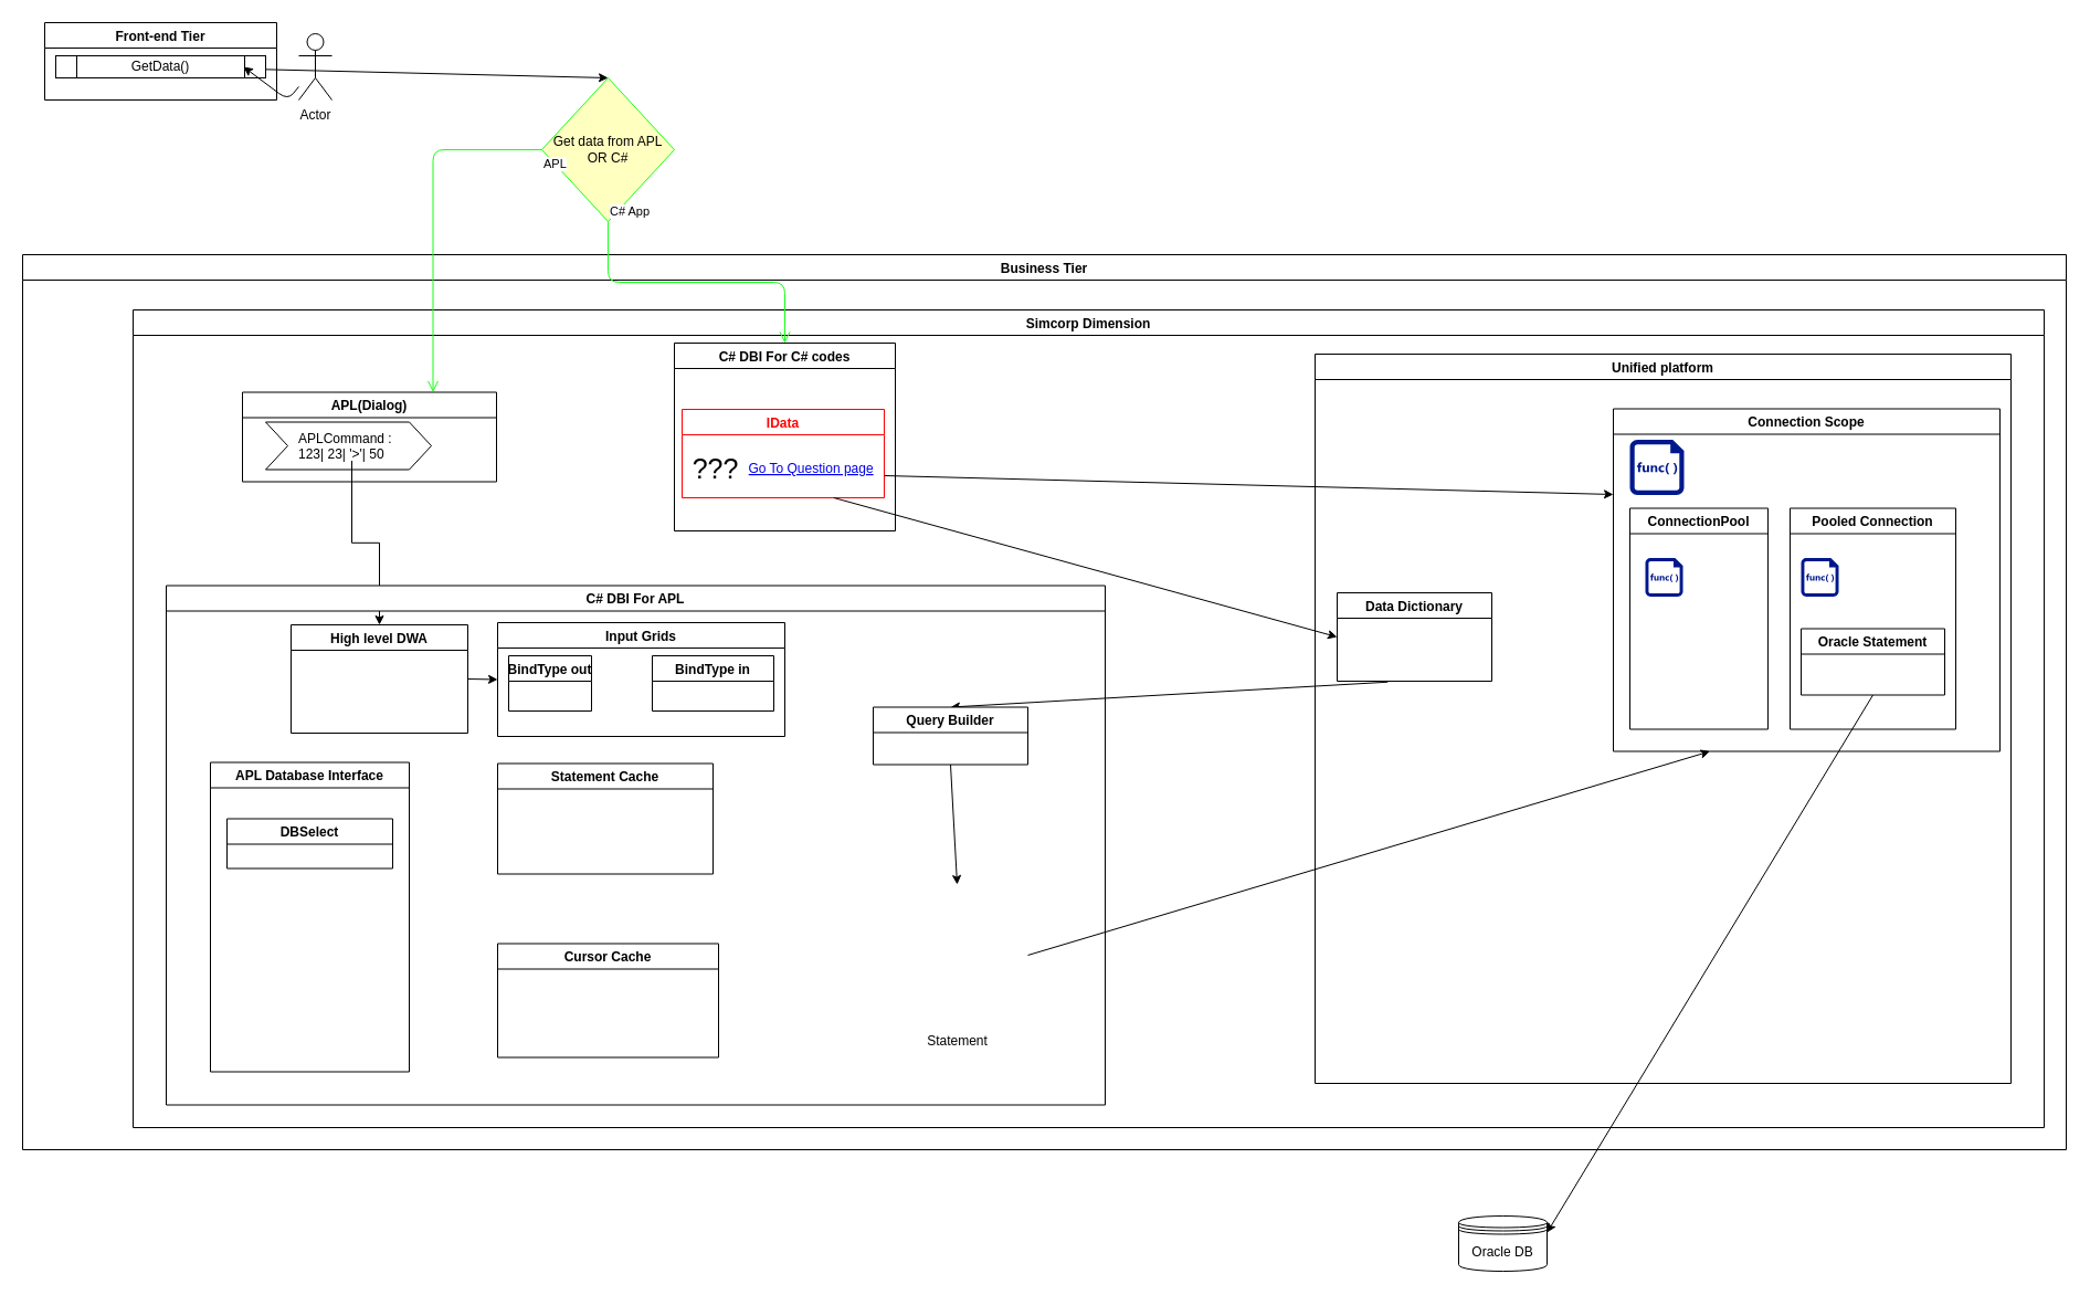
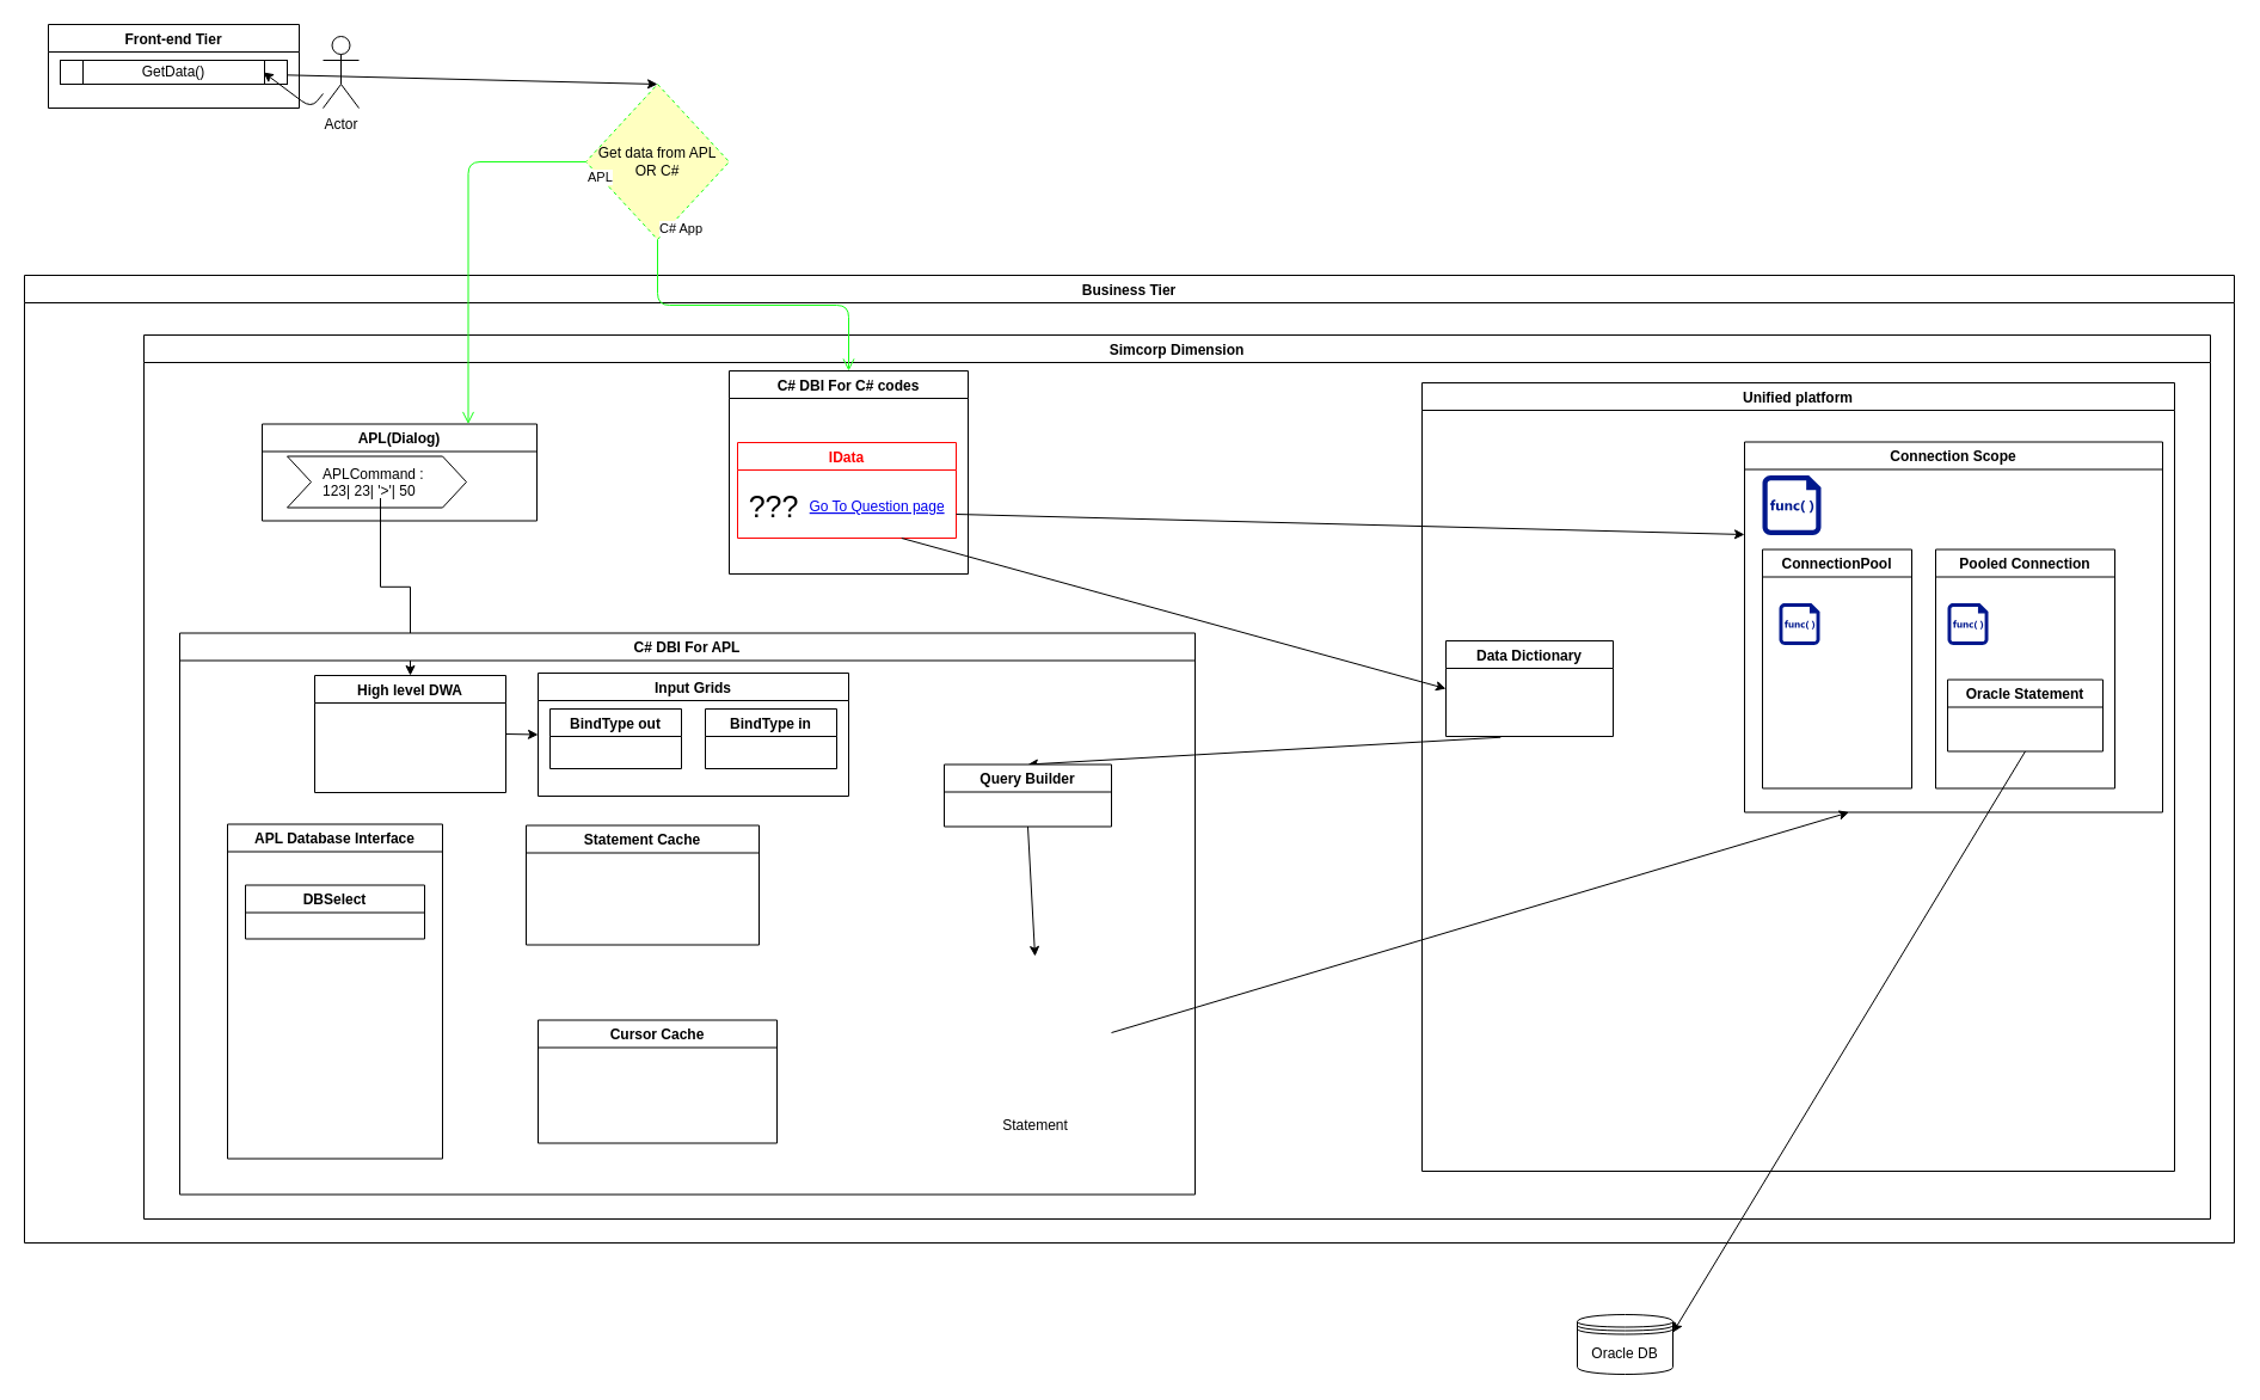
- <mxCell id="47" value="Get data from APL OR C#" style="rhombus;whiteSpace=wrap;html=1;fillColor=#ffffc0;strokeColor=#17FF17;" vertex="1" parent="1"><mxGeometry x="490" y="70" width="120" height="130" as="geometry" /></mxCell>
+ <mxCell id="47" value="Get data from APL OR C#" style="rhombus;whiteSpace=wrap;html=1;fillColor=#ffffc0;strokeColor=#17FF17;dashed=1;" vertex="1" parent="1"><mxGeometry x="490" y="70" width="120" height="130" as="geometry" /></mxCell>
- <mxCell id="25" value="BindType out" style="swimlane;startSize=23;" parent="24" vertex="1"><mxGeometry x="10" y="30" width="75" height="50" as="geometry" /></mxCell>
+ <mxCell id="25" value="BindType out" style="swimlane;startSize=23;" parent="24" vertex="1"><mxGeometry x="10" y="30" width="110" height="50" as="geometry" /></mxCell>
- <mxCell id="32" value="Statement Cache" style="swimlane;" parent="22" vertex="1"><mxGeometry x="300" y="161" width="195" height="100" as="geometry" /></mxCell>
+ <mxCell id="32" value="Statement Cache" style="swimlane;" parent="22" vertex="1"><mxGeometry x="290" y="161" width="195" height="100" as="geometry" /></mxCell>
